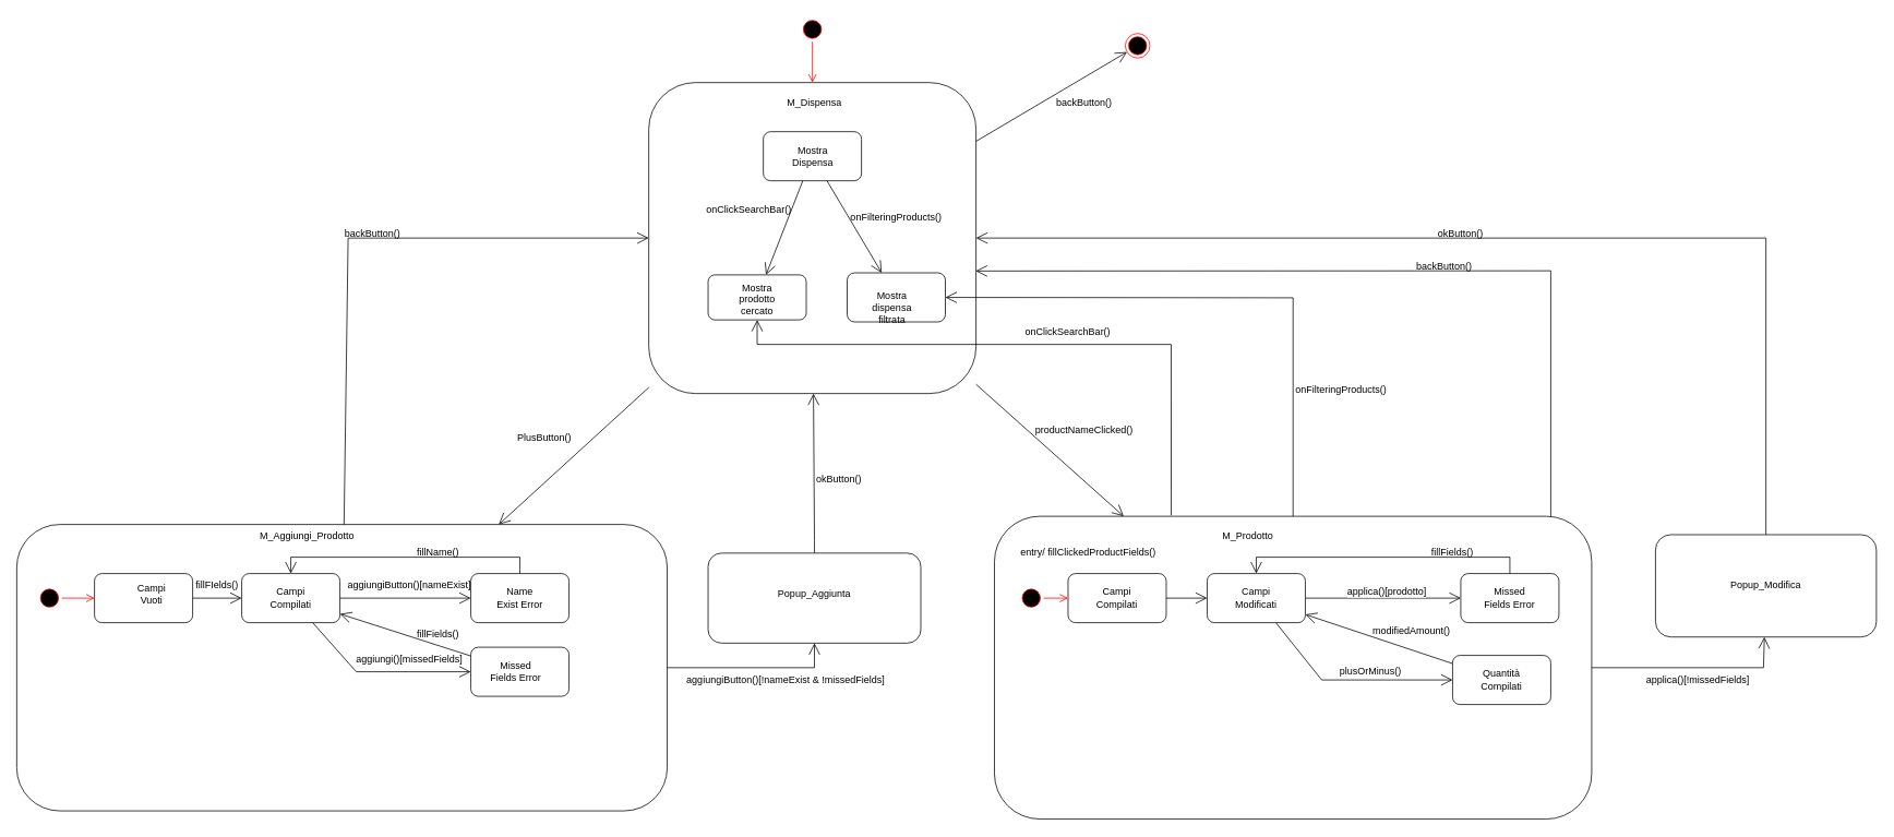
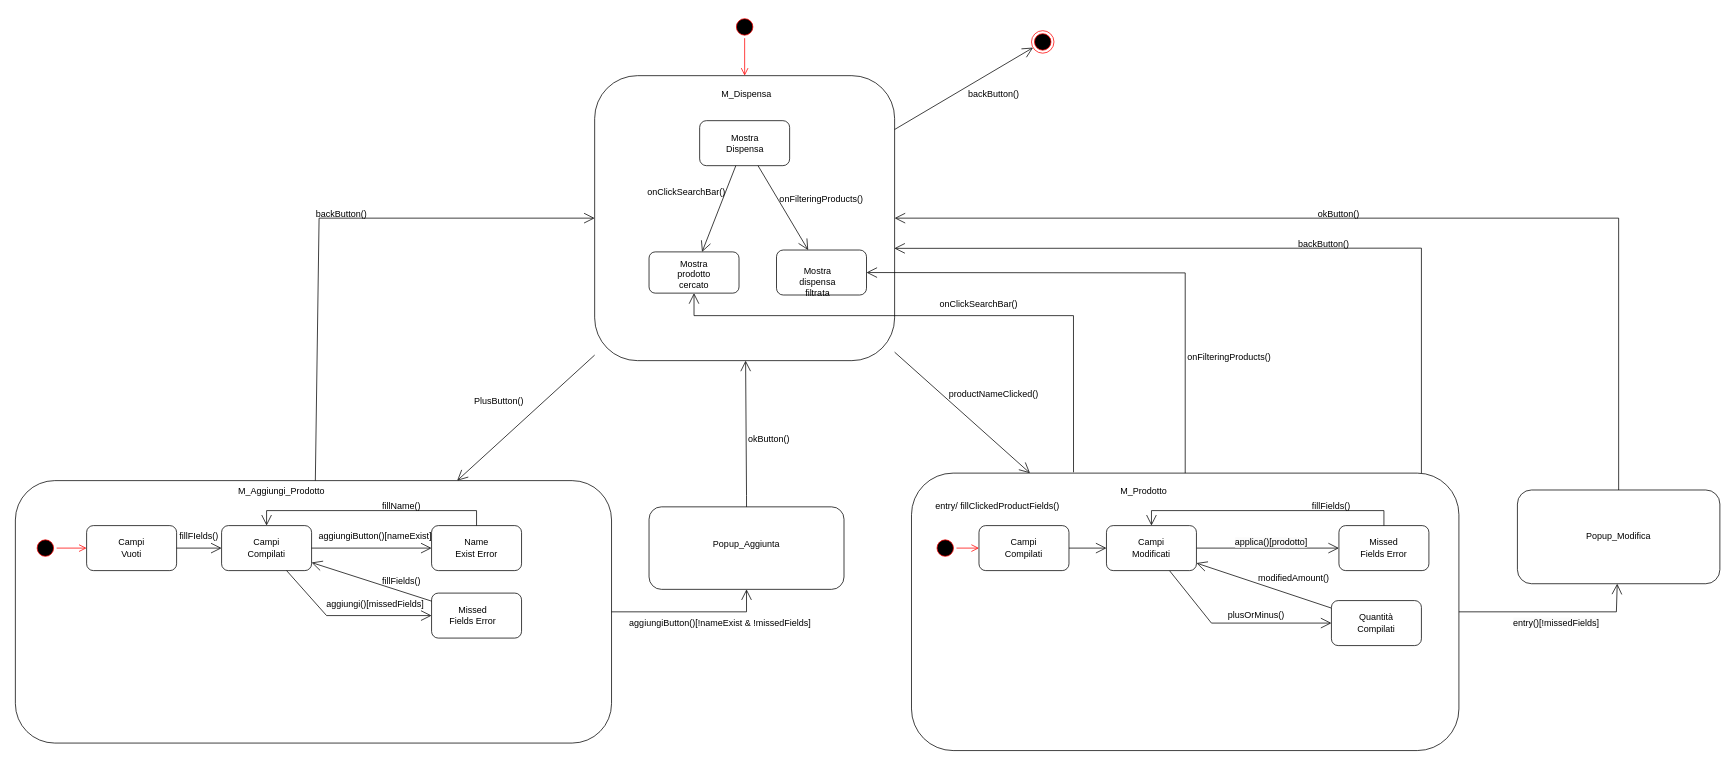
- <mxCell id="25" value="Campi Vuoti" style="text;html=1;strokeColor=none;fillColor=none;align=center;verticalAlign=middle;whiteSpace=wrap;rounded=0;" vertex="1" parent="1"><mxGeometry x="155" y="710" width="60" height="30" as="geometry" /></mxCell>
+ <mxCell id="25" value="Campi Vuoti" style="text;html=1;strokeColor=none;fillColor=none;align=center;verticalAlign=middle;whiteSpace=wrap;rounded=0;" vertex="1" parent="1"><mxGeometry x="145" y="715" width="60" height="30" as="geometry" /></mxCell>
- <mxCell id="58" value="&lt;span style=&quot;color: rgb(0, 0, 0); font-family: Helvetica; font-size: 12px; font-style: normal; font-variant-ligatures: normal; font-variant-caps: normal; font-weight: 400; letter-spacing: normal; orphans: 2; text-align: center; text-indent: 0px; text-transform: none; widows: 2; word-spacing: 0px; -webkit-text-stroke-width: 0px; background-color: rgb(251, 251, 251); text-decoration-thickness: initial; text-decoration-style: initial; text-decoration-color: initial; float: none; display: inline !important;&quot;&gt;applica()[!missedFields]&lt;/span&gt;" style="text;html=1;strokeColor=none;fillColor=none;align=center;verticalAlign=middle;whiteSpace=wrap;rounded=0;" vertex="1" parent="1"><mxGeometry x="1995" y="815" width="160" height="30" as="geometry" /></mxCell>
+ <mxCell id="58" value="&lt;span style=&quot;color: rgb(0, 0, 0); font-family: Helvetica; font-size: 12px; font-style: normal; font-variant-ligatures: normal; font-variant-caps: normal; font-weight: 400; letter-spacing: normal; orphans: 2; text-align: center; text-indent: 0px; text-transform: none; widows: 2; word-spacing: 0px; -webkit-text-stroke-width: 0px; background-color: rgb(251, 251, 251); text-decoration-thickness: initial; text-decoration-style: initial; text-decoration-color: initial; float: none; display: inline !important;&quot;&gt;entry()[!missedFields]&lt;/span&gt;" style="text;html=1;strokeColor=none;fillColor=none;align=center;verticalAlign=middle;whiteSpace=wrap;rounded=0;" vertex="1" parent="1"><mxGeometry x="1995" y="815" width="160" height="30" as="geometry" /></mxCell>
